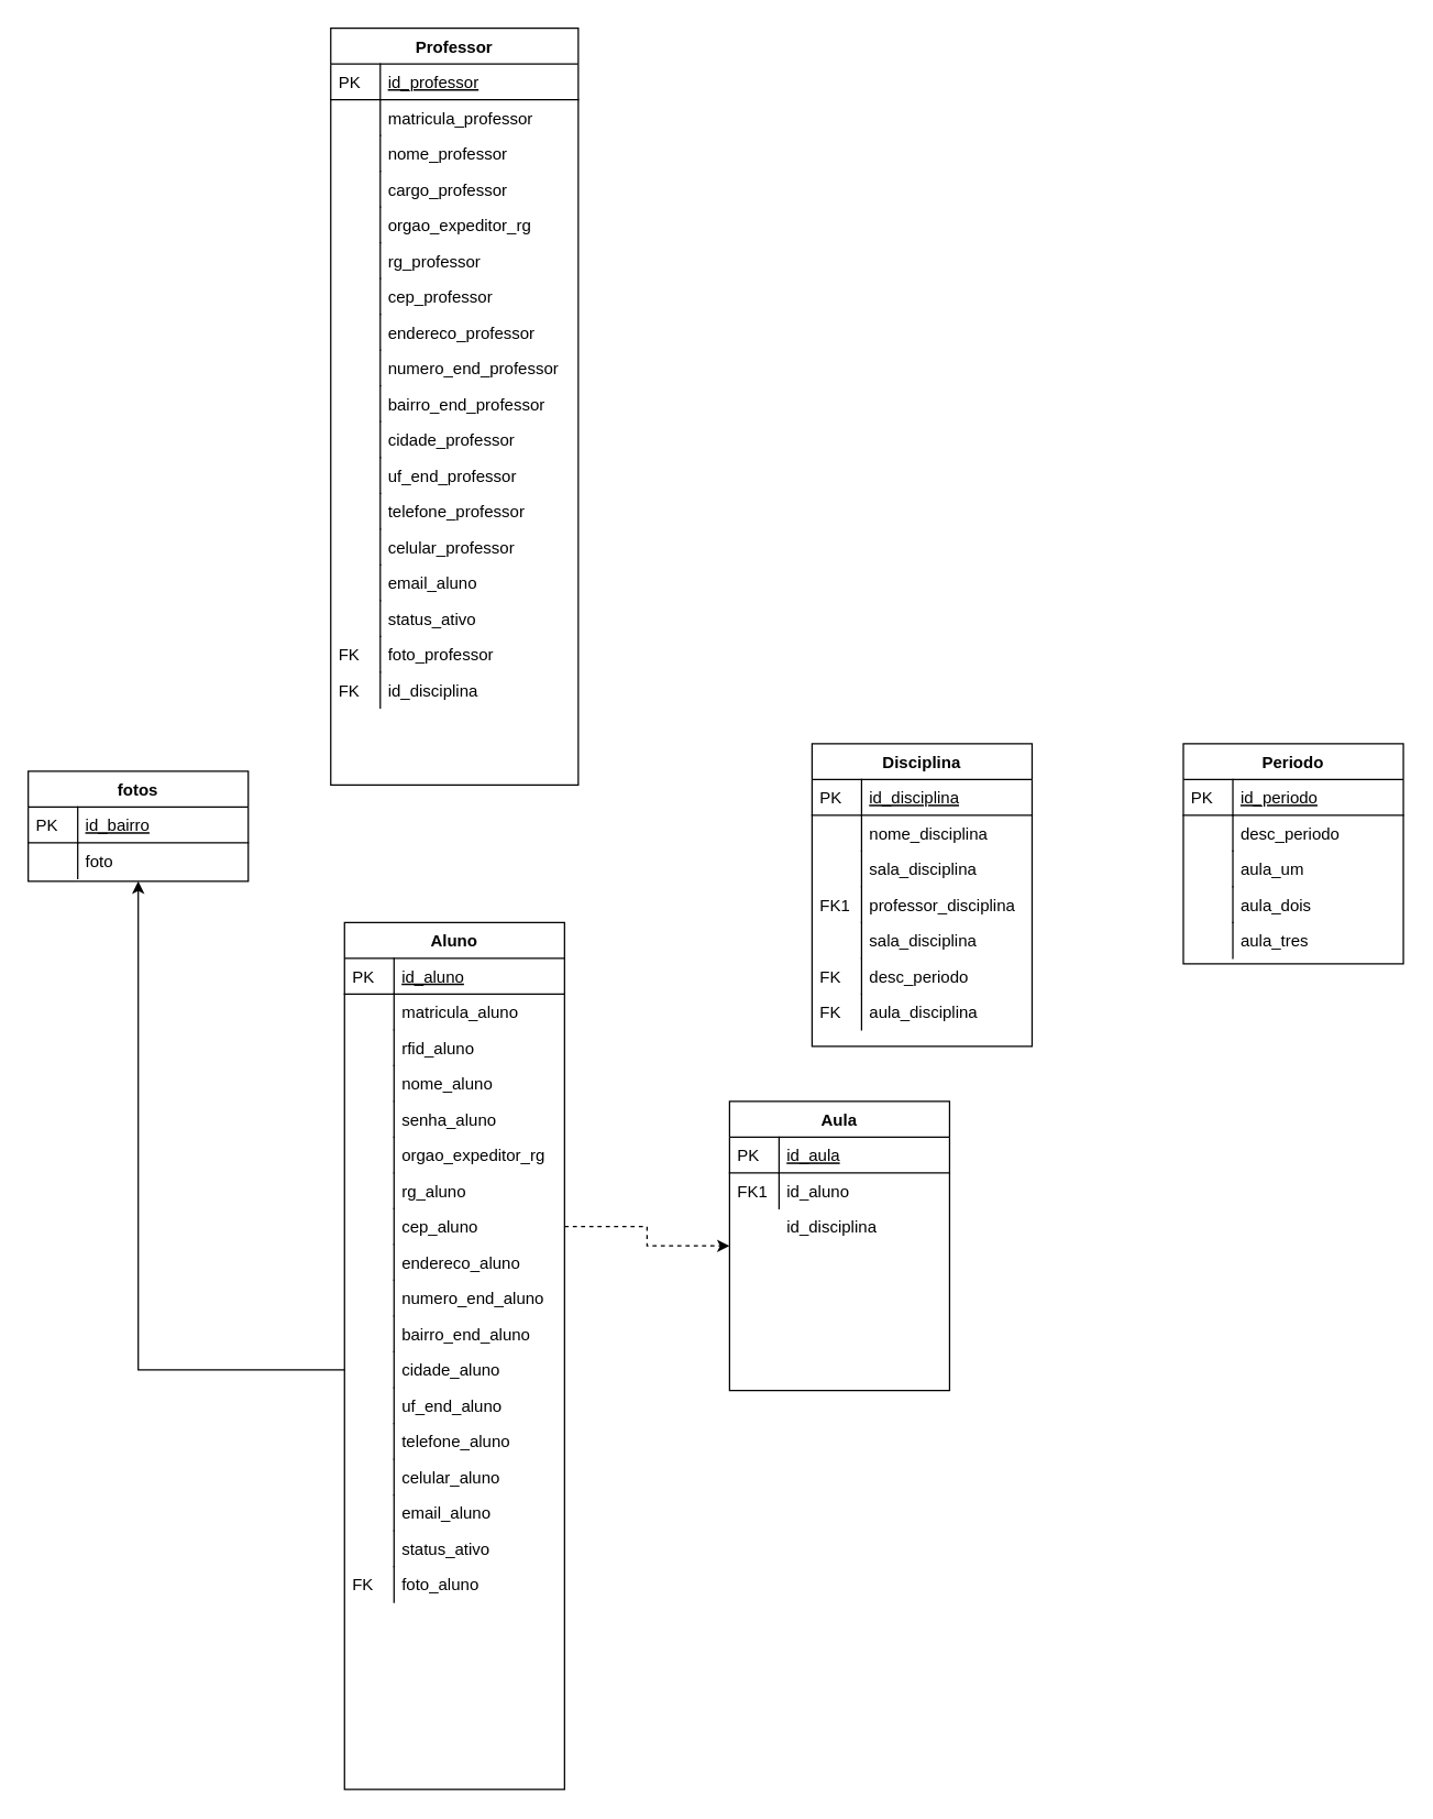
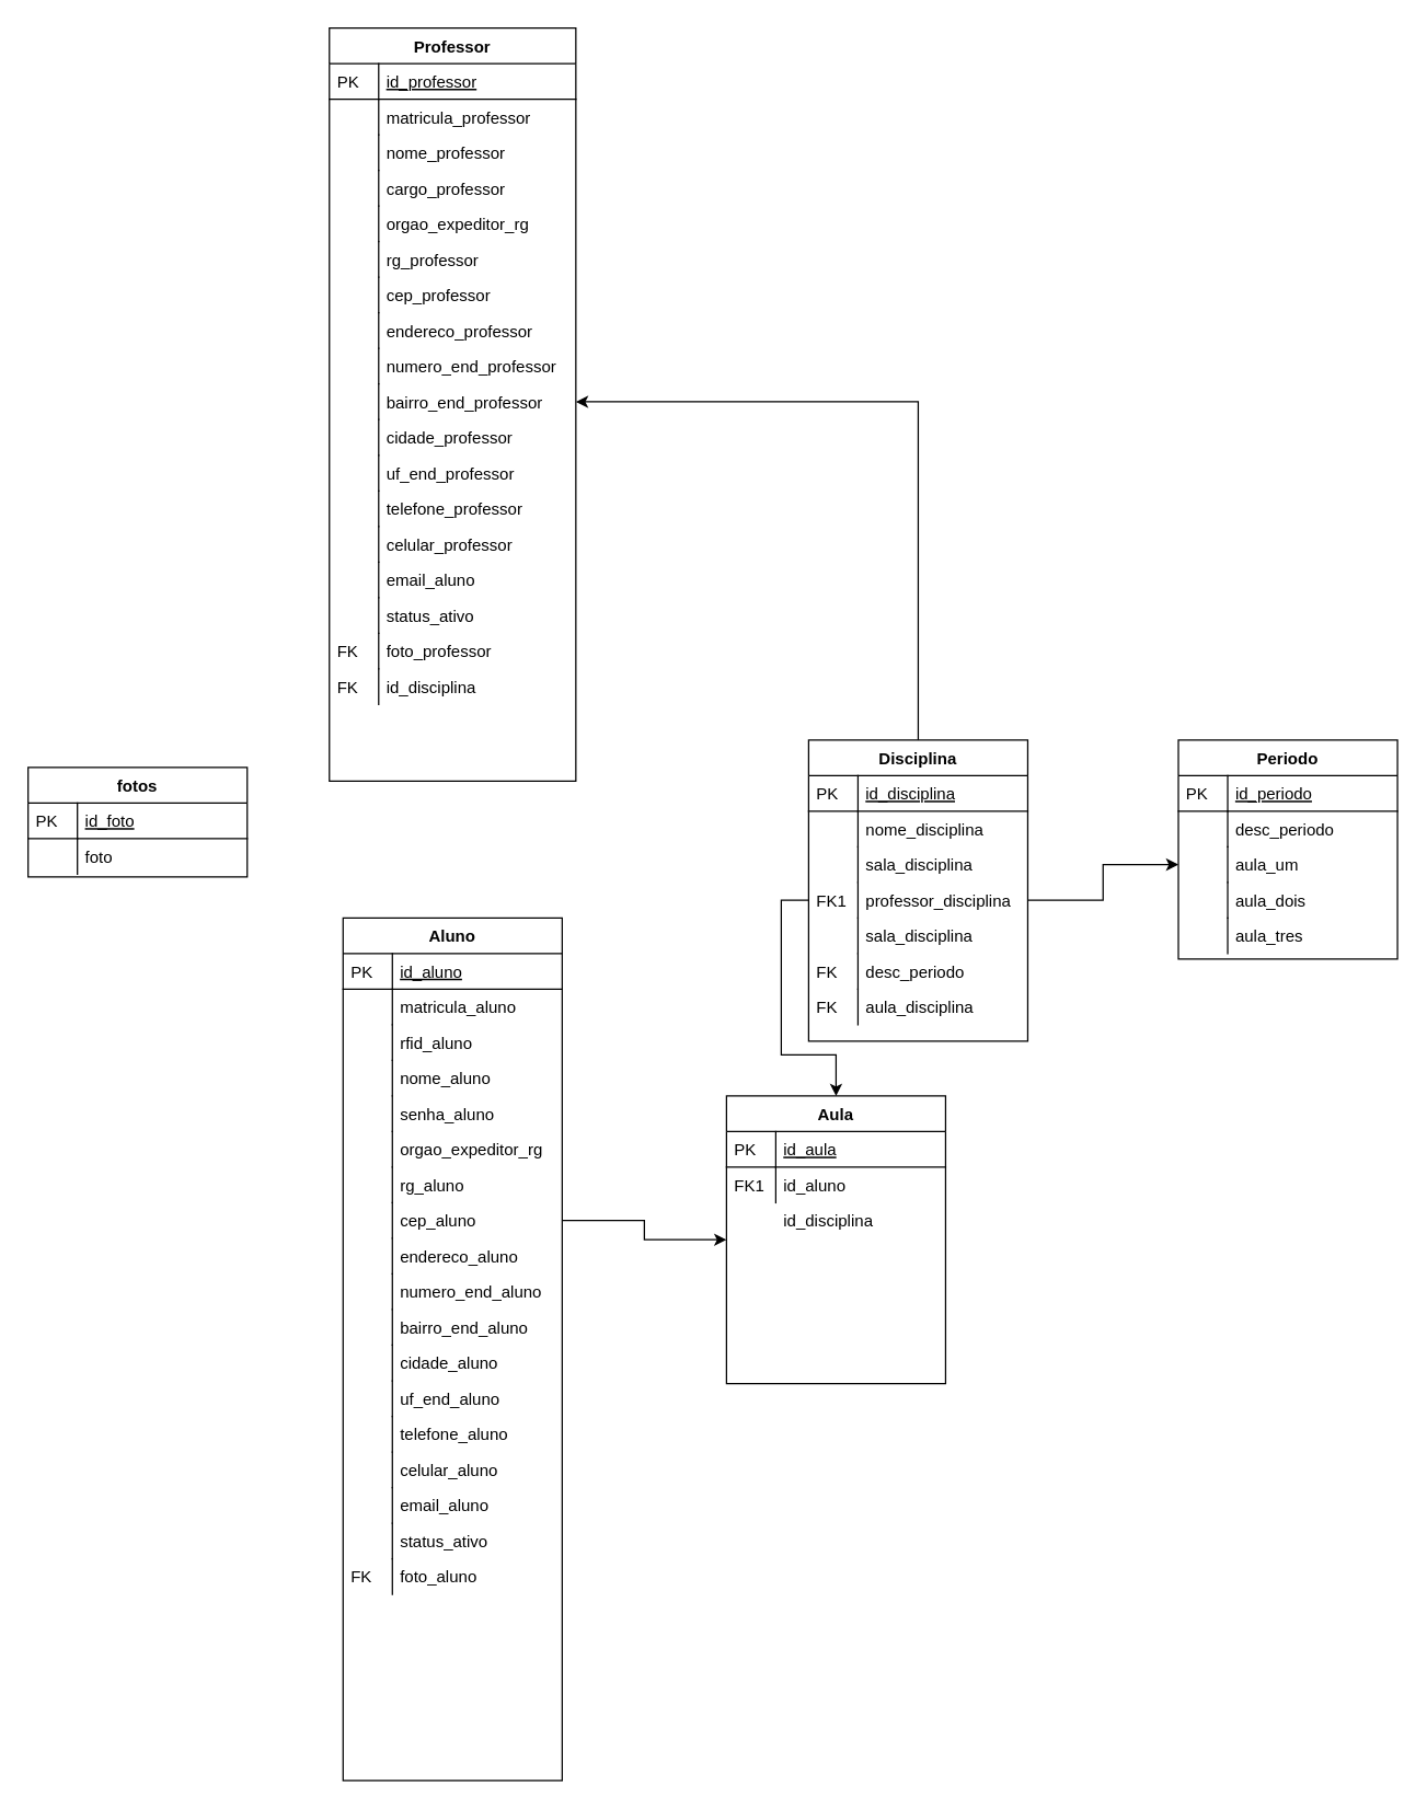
+ <mxCell id="107" style="edgeStyle=orthogonalEdgeStyle;rounded=0;orthogonalLoop=1;jettySize=auto;html=1;" edge="1" parent="1" source="13" target="89"><mxGeometry relative="1" as="geometry" /></mxCell>
- <mxCell id="113" value="id_bairro" style="shape=partialRectangle;top=0;left=0;right=0;bottom=1;align=left;verticalAlign=top;fillColor=none;spacingLeft=40;spacingRight=4;overflow=hidden;rotatable=0;points=[[0,0.5],[1,0.5]];portConstraint=eastwest;dropTarget=0;rounded=0;shadow=0;strokeWidth=1;fontStyle=4" vertex="1" parent="112"><mxGeometry y="26" width="160" height="26" as="geometry" /></mxCell>
+ <mxCell id="113" value="id_foto" style="shape=partialRectangle;top=0;left=0;right=0;bottom=1;align=left;verticalAlign=top;fillColor=none;spacingLeft=40;spacingRight=4;overflow=hidden;rotatable=0;points=[[0,0.5],[1,0.5]];portConstraint=eastwest;dropTarget=0;rounded=0;shadow=0;strokeWidth=1;fontStyle=4" vertex="1" parent="112"><mxGeometry y="26" width="160" height="26" as="geometry" /></mxCell>
+ <mxCell id="24" style="edgeStyle=orthogonalEdgeStyle;rounded=0;orthogonalLoop=1;jettySize=auto;html=1;entryX=0;entryY=0.5;entryDx=0;entryDy=0;" edge="1" parent="1" source="20" target="7"><mxGeometry relative="1" as="geometry" /></mxCell>
+ <mxCell id="69" style="edgeStyle=orthogonalEdgeStyle;rounded=0;orthogonalLoop=1;jettySize=auto;html=1;exitX=0;exitY=0.5;exitDx=0;exitDy=0;entryX=0.5;entryY=0;entryDx=0;entryDy=0;" edge="1" parent="1" source="20" target="62"><mxGeometry relative="1" as="geometry"><Array as="points"><mxPoint x="570" y="657" /><mxPoint x="570" y="770" /><mxPoint x="610" y="770" /></Array></mxGeometry></mxCell>
- <mxCell id="117" style="edgeStyle=orthogonalEdgeStyle;rounded=0;orthogonalLoop=1;jettySize=auto;html=1;exitX=0;exitY=0.5;exitDx=0;exitDy=0;entryX=0.5;entryY=1;entryDx=0;entryDy=0;" edge="1" parent="1" source="48" target="112"><mxGeometry relative="1" as="geometry" /></mxCell>
- <mxCell id="68" style="edgeStyle=orthogonalEdgeStyle;rounded=0;orthogonalLoop=1;jettySize=auto;html=1;exitX=1;exitY=0.5;exitDx=0;exitDy=0;entryX=0;entryY=0.5;entryDx=0;entryDy=0;dashed=1;" edge="1" parent="1" source="40" target="62"><mxGeometry relative="1" as="geometry"><mxPoint x="530" y="917" as="targetPoint" /></mxGeometry></mxCell>
+ <mxCell id="68" style="edgeStyle=orthogonalEdgeStyle;rounded=0;orthogonalLoop=1;jettySize=auto;html=1;exitX=1;exitY=0.5;exitDx=0;exitDy=0;entryX=0;entryY=0.5;entryDx=0;entryDy=0;" edge="1" parent="1" source="40" target="62"><mxGeometry relative="1" as="geometry"><mxPoint x="530" y="917" as="targetPoint" /></mxGeometry></mxCell>
